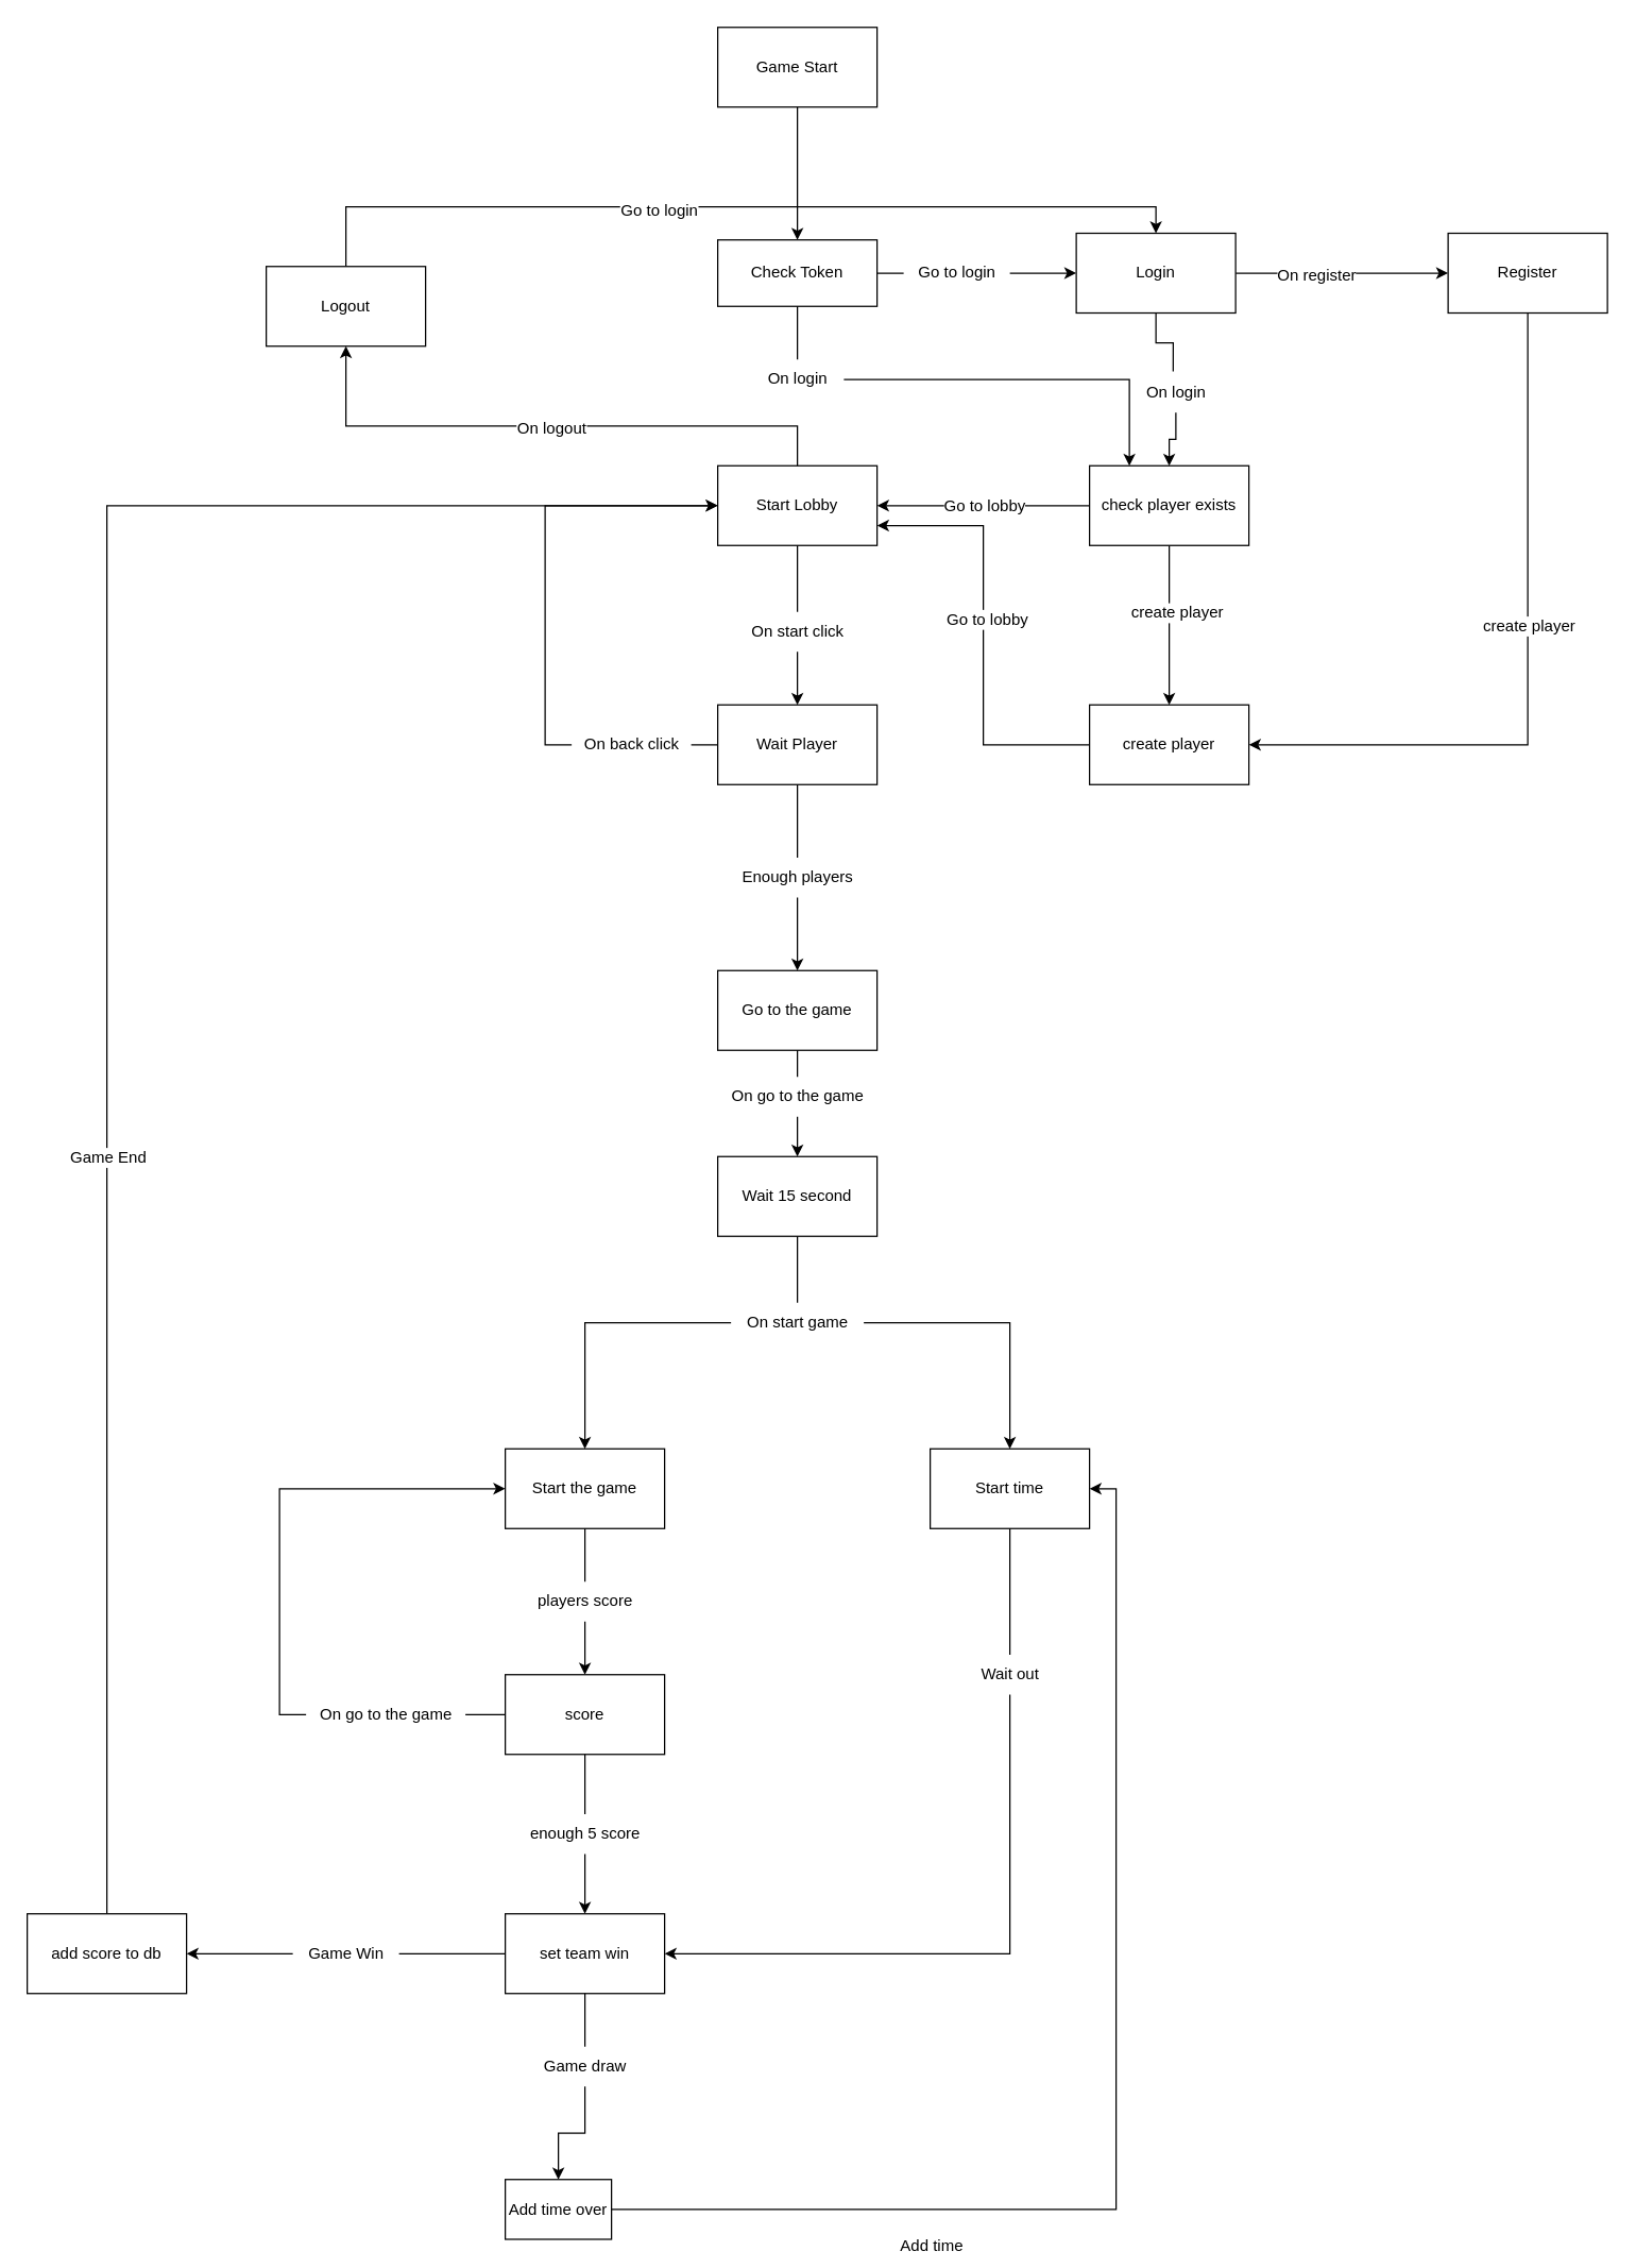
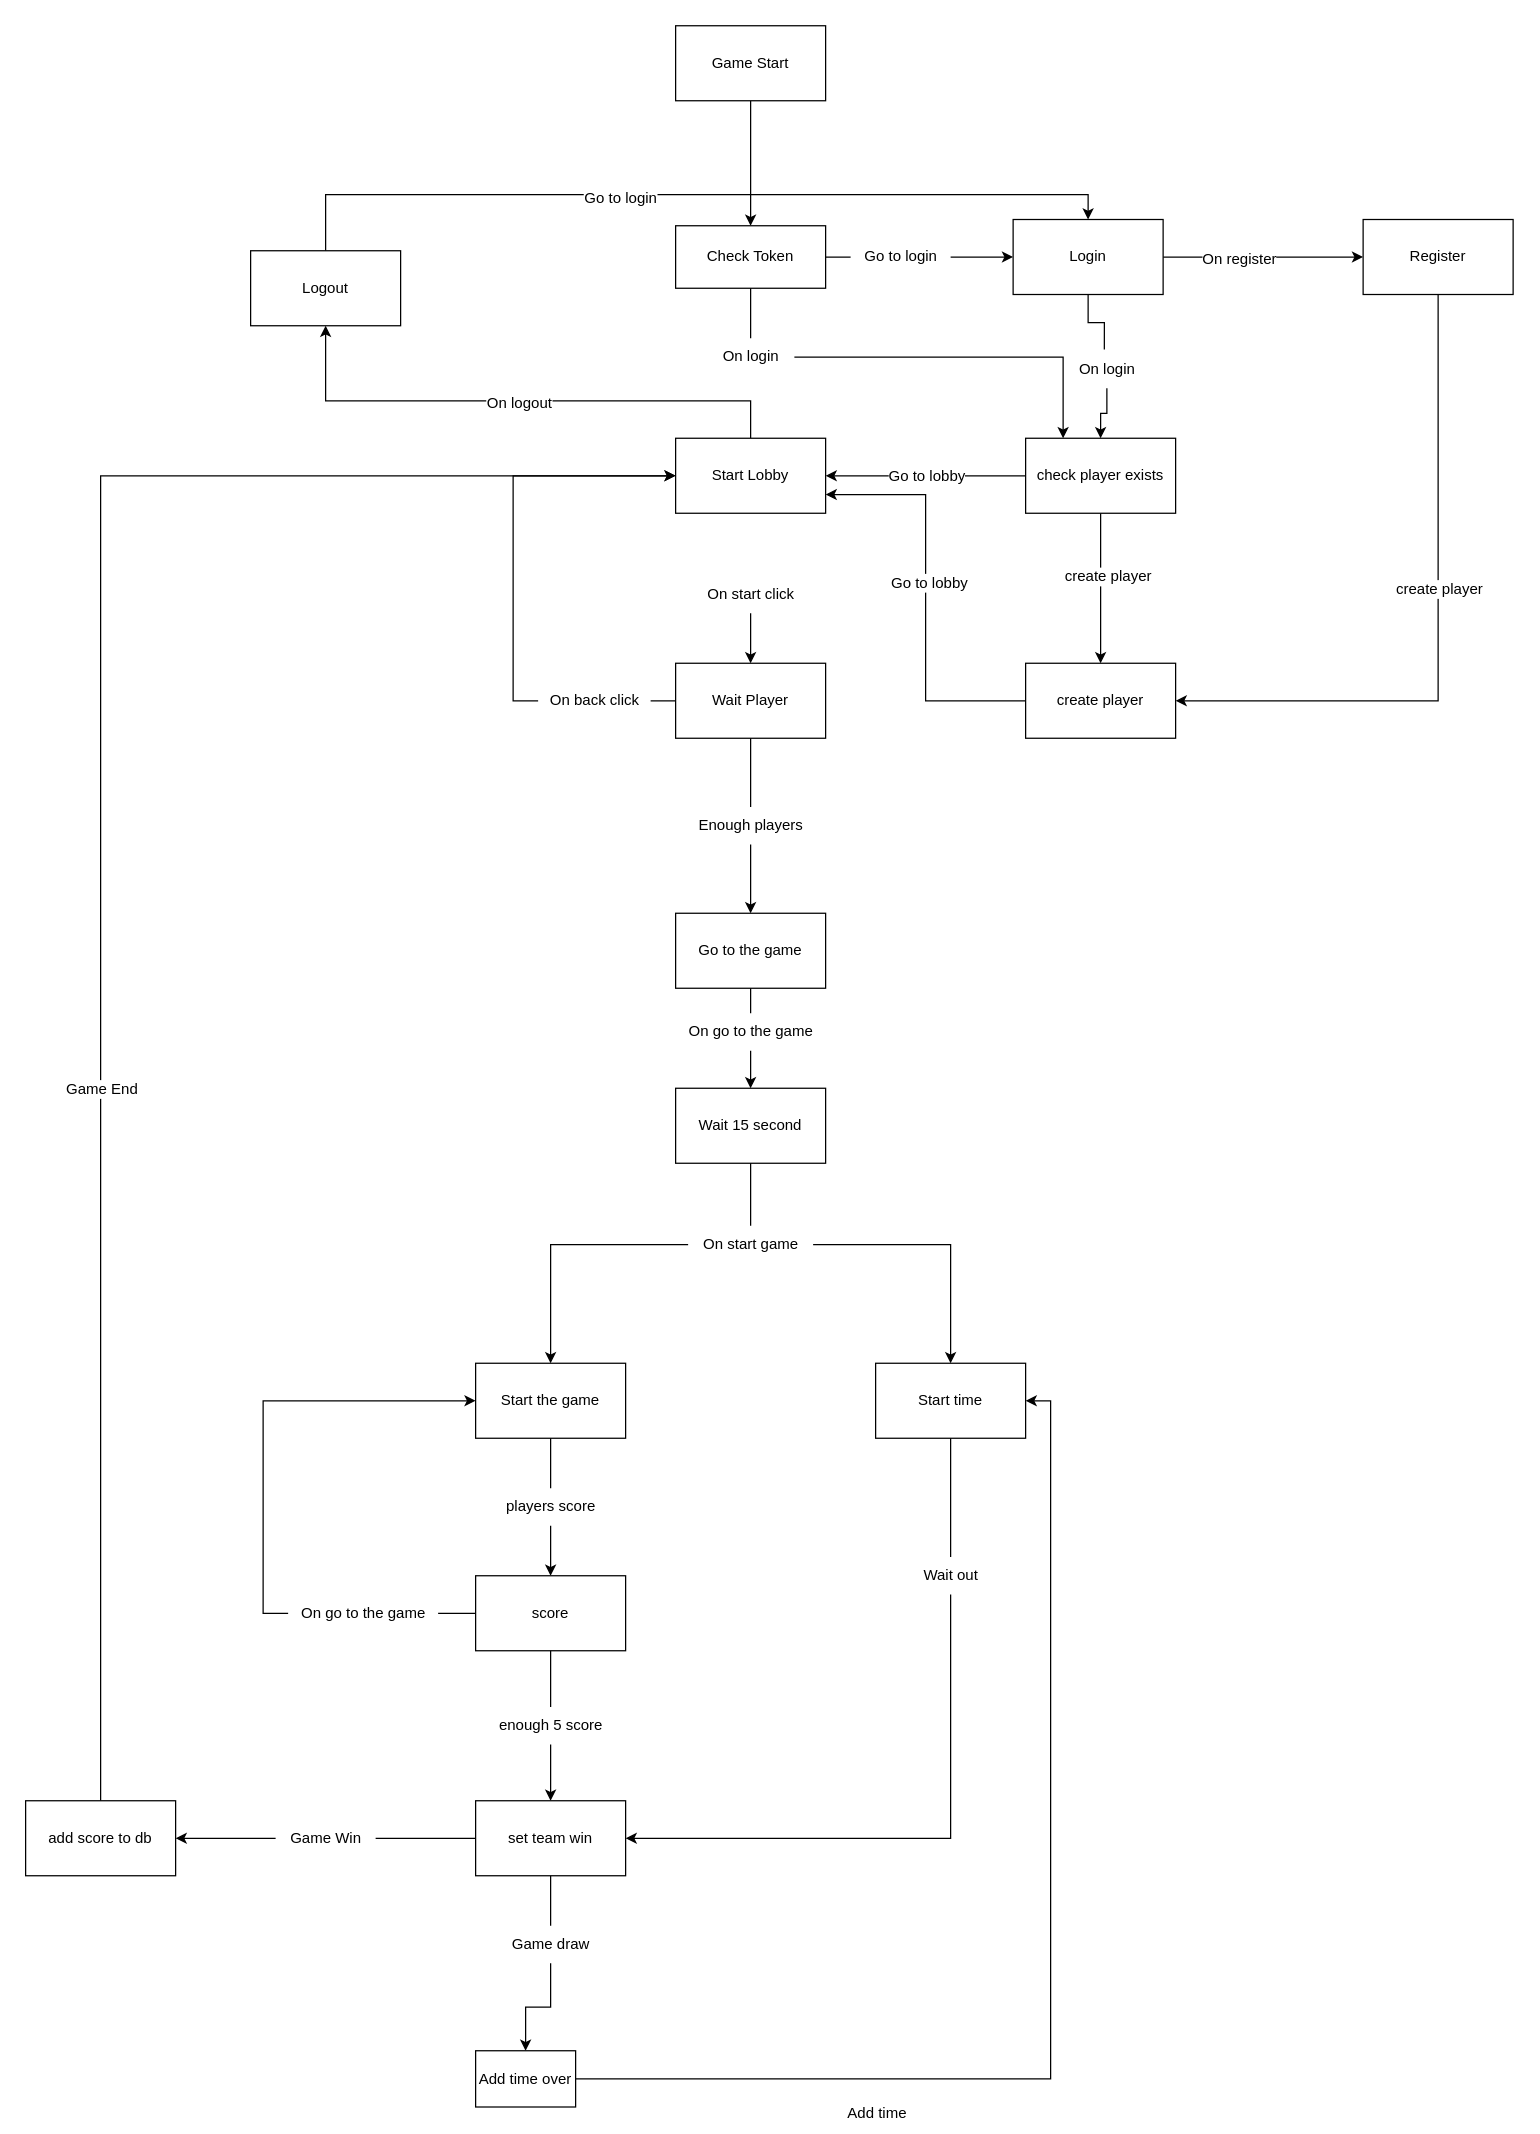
- <mxCell id="23" value="" style="edgeStyle=orthogonalEdgeStyle;rounded=0;orthogonalLoop=1;jettySize=auto;html=1;endArrow=none;" parent="1" source="14" target="22" edge="1"><mxGeometry relative="1" as="geometry"><mxPoint x="600" y="410" as="sourcePoint" /><mxPoint x="600" y="530" as="targetPoint" /></mxGeometry></mxCell>
